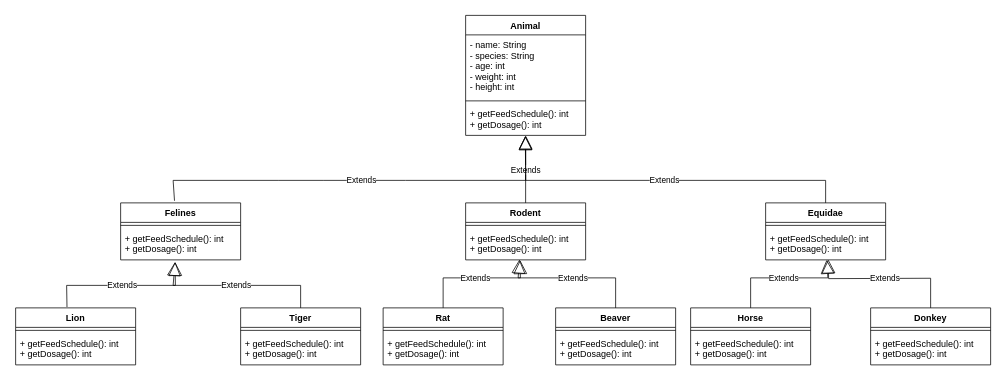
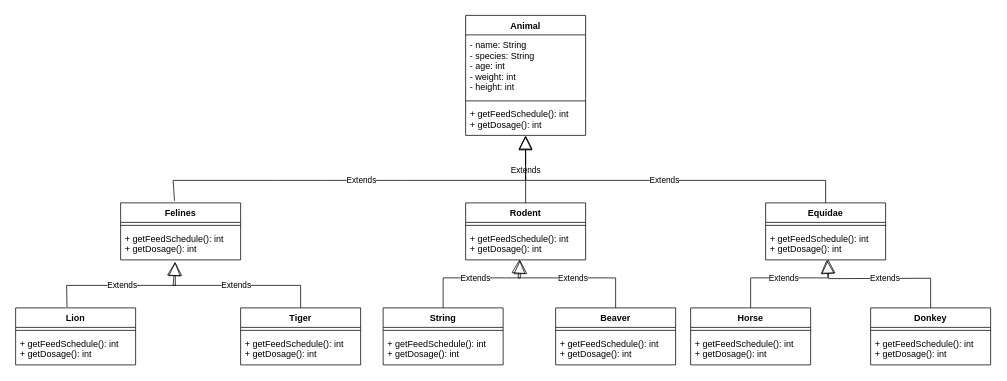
- <mxCell id="26" value="Rat" style="swimlane;fontStyle=1;align=center;verticalAlign=top;childLayout=stackLayout;horizontal=1;startSize=26;horizontalStack=0;resizeParent=1;resizeParentMax=0;resizeLast=0;collapsible=1;marginBottom=0;" vertex="1" parent="1"><mxGeometry x="510" y="410" width="160" height="76" as="geometry" /></mxCell>
+ <mxCell id="26" value="String" style="swimlane;fontStyle=1;align=center;verticalAlign=top;childLayout=stackLayout;horizontal=1;startSize=26;horizontalStack=0;resizeParent=1;resizeParentMax=0;resizeLast=0;collapsible=1;marginBottom=0;" vertex="1" parent="1"><mxGeometry x="510" y="410" width="160" height="76" as="geometry" /></mxCell>
